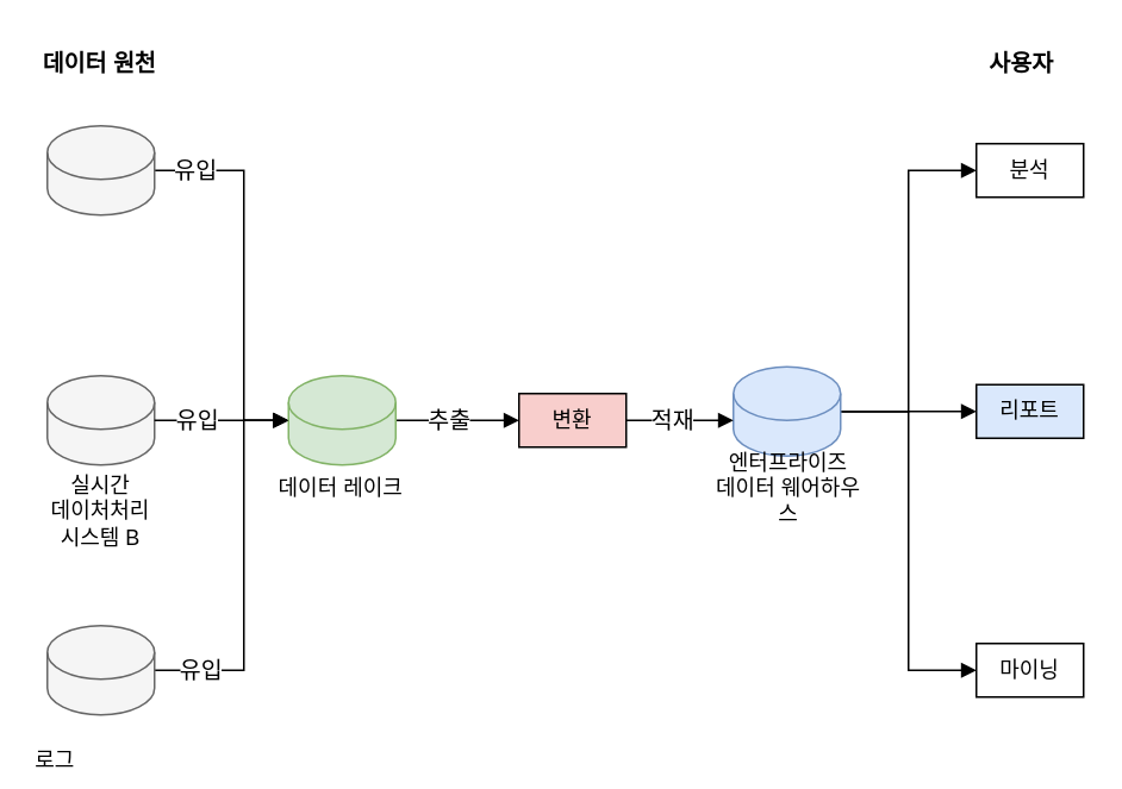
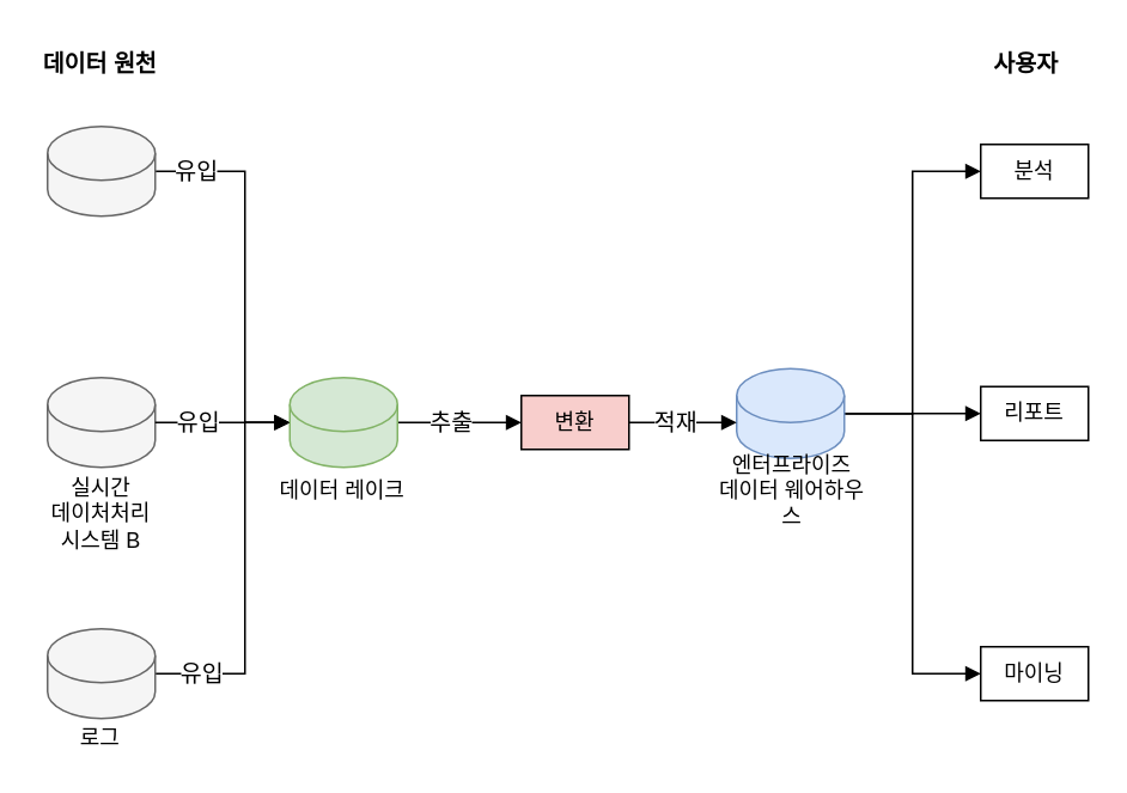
- <mxCell id="22" value="리포트" style="rounded=0;whiteSpace=wrap;html=1;fillColor=#dae8fc;" vertex="1" parent="1"><mxGeometry x="546" y="215" width="60" height="30" as="geometry" /></mxCell>
+ <mxCell id="22" value="리포트" style="rounded=0;whiteSpace=wrap;html=1;" vertex="1" parent="1"><mxGeometry x="546" y="215" width="60" height="30" as="geometry" /></mxCell>
- <mxCell id="10" value="로그" style="text;html=1;align=center;verticalAlign=middle;whiteSpace=wrap;rounded=0;" vertex="1" parent="1"><mxGeometry x="8" y="416" width="45" height="19" as="geometry" /></mxCell>
+ <mxCell id="10" value="로그" style="text;html=1;align=center;verticalAlign=middle;whiteSpace=wrap;rounded=0;" vertex="1" parent="1"><mxGeometry x="33" y="401" width="45" height="19" as="geometry" /></mxCell>
